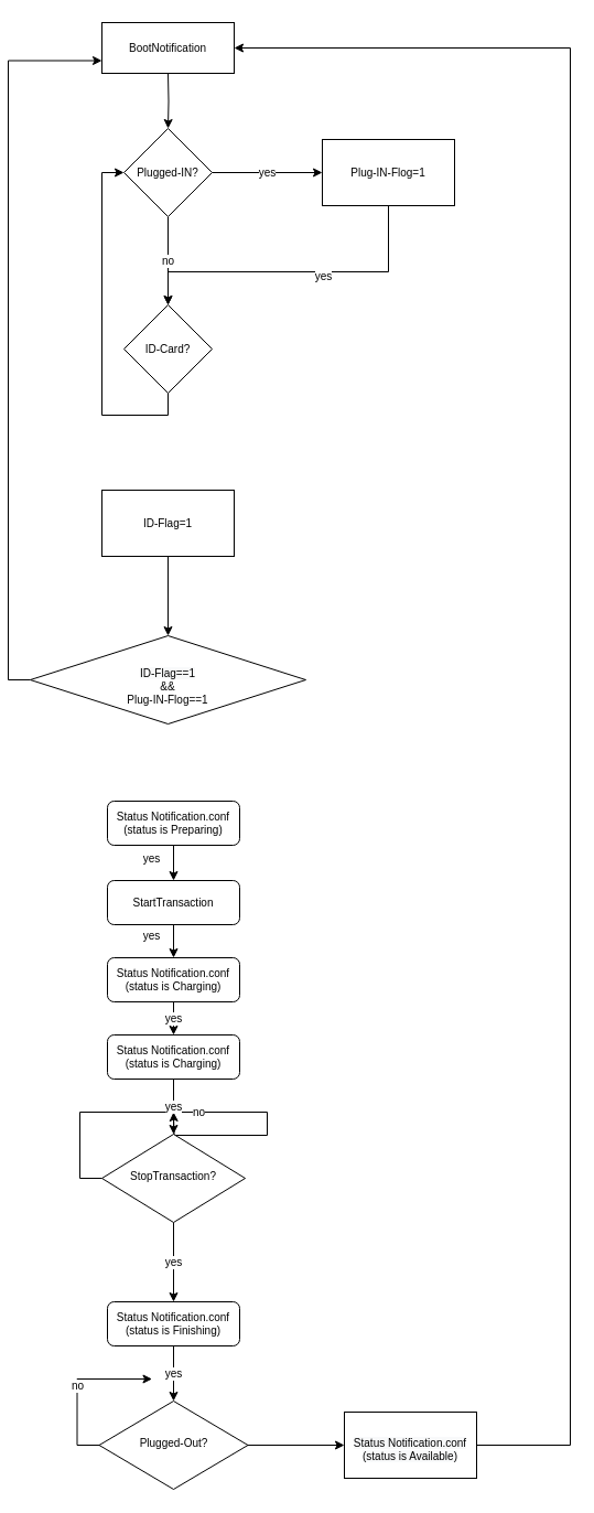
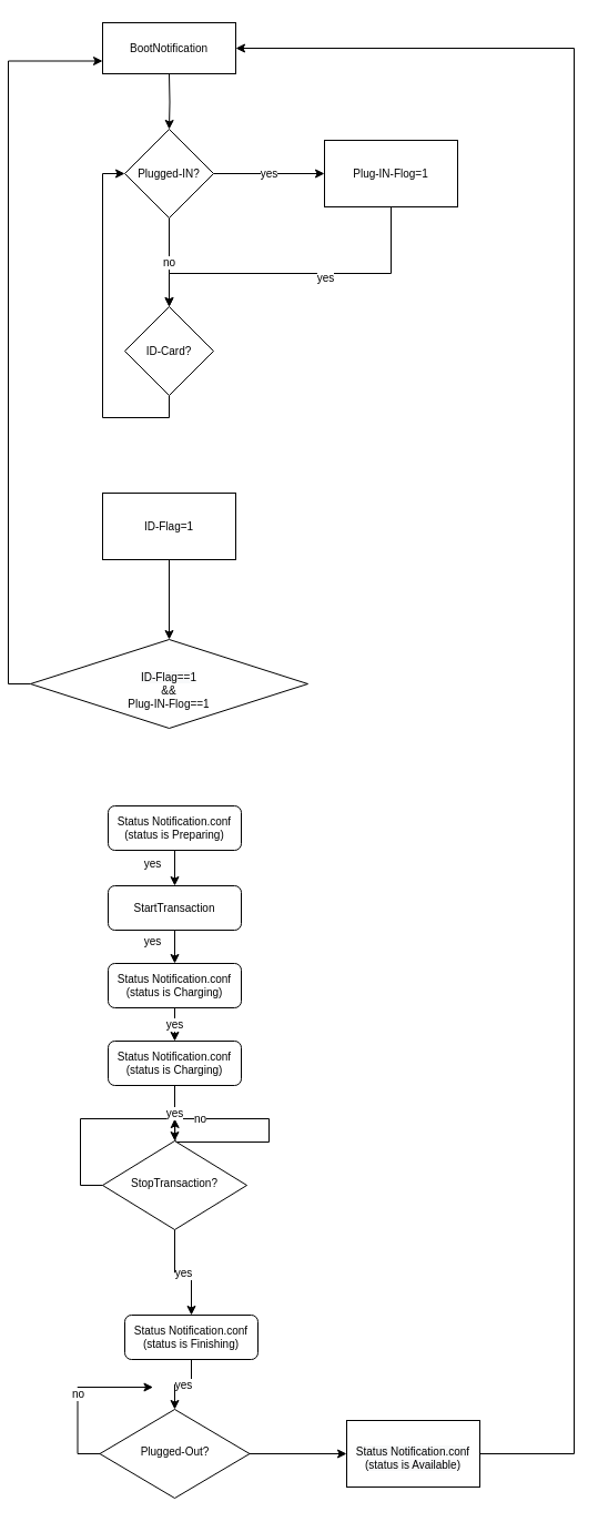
- <mxCell id="27" value="Status Notification.conf&lt;br style=&quot;font-size: 10px;&quot;&gt;(status is Finishing)" style="rounded=1;whiteSpace=wrap;html=1;fontSize=10;glass=0;strokeWidth=1;shadow=0;" vertex="1" parent="1"><mxGeometry x="90" y="1180" width="120" height="40" as="geometry" /></mxCell>
+ <mxCell id="27" value="Status Notification.conf&lt;br style=&quot;font-size: 10px;&quot;&gt;(status is Finishing)" style="rounded=1;whiteSpace=wrap;html=1;fontSize=10;glass=0;strokeWidth=1;shadow=0;" vertex="1" parent="1"><mxGeometry x="105" y="1185" width="120" height="40" as="geometry" /></mxCell>
